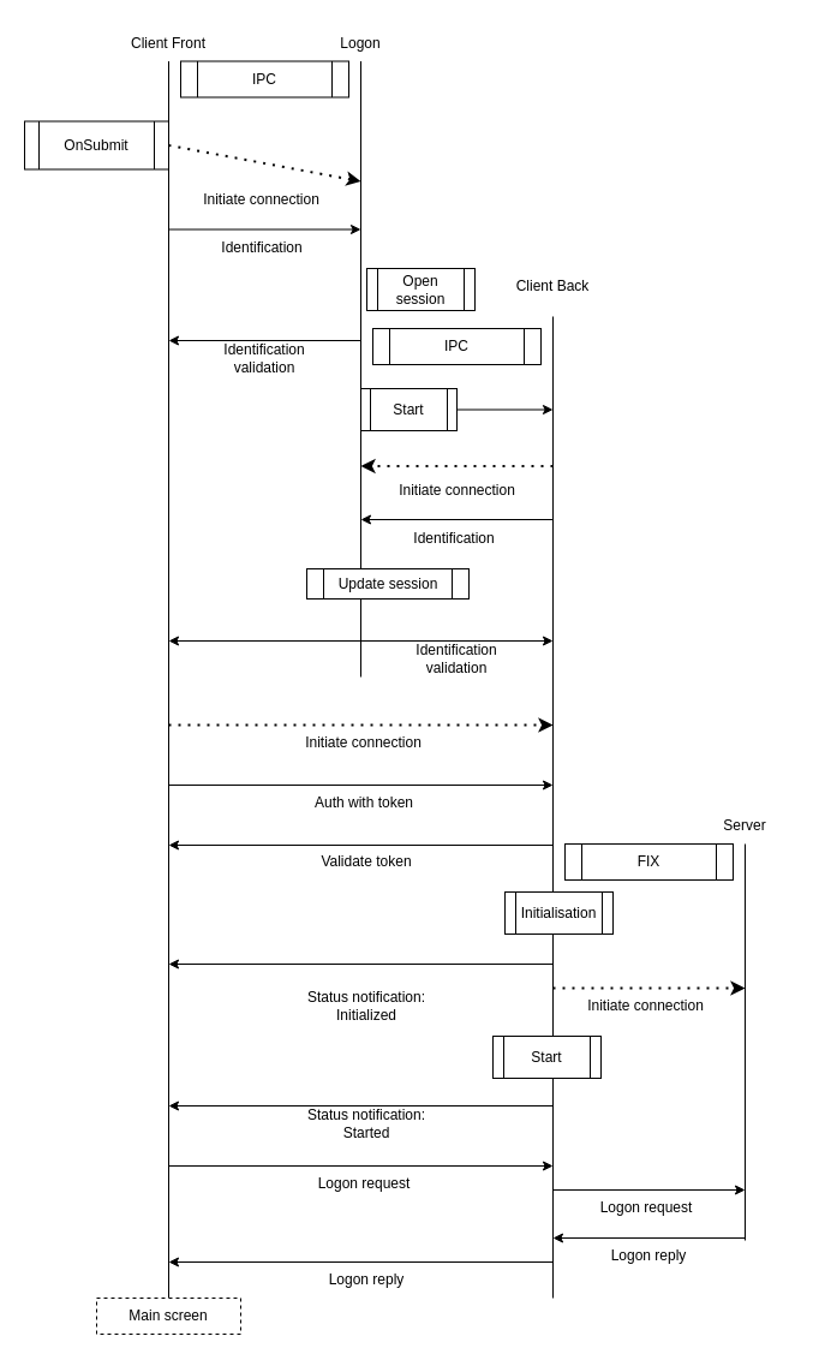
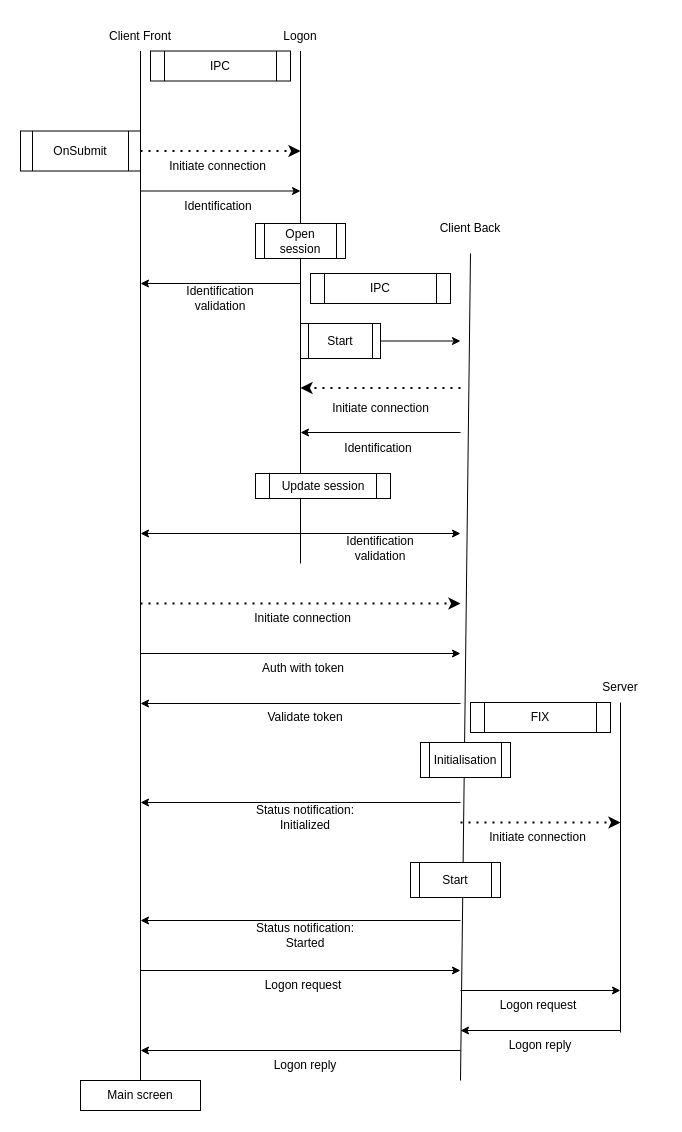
- <mxCell id="9" value="OnSubmit" style="shape=process;whiteSpace=wrap;html=1;backgroundOutline=1;" parent="1" vertex="1"><mxGeometry x="20" y="100.5" width="120" height="40" as="geometry" /></mxCell>
+ <mxCell id="9" value="OnSubmit" style="shape=process;whiteSpace=wrap;html=1;backgroundOutline=1;" parent="1" vertex="1"><mxGeometry x="20" y="130.5" width="120" height="40" as="geometry" /></mxCell>
- <mxCell id="15" value="Client Back" style="text;strokeColor=none;fillColor=none;align=center;verticalAlign=middle;spacingLeft=4;spacingRight=4;overflow=hidden;points=[[0,0.5],[1,0.5]];portConstraint=eastwest;rotatable=0;whiteSpace=wrap;html=1;" parent="1" vertex="1"><mxGeometry x="420" y="223" width="80" height="30" as="geometry" /></mxCell>
+ <mxCell id="15" value="Client Back" style="text;strokeColor=none;fillColor=none;align=center;verticalAlign=middle;spacingLeft=4;spacingRight=4;overflow=hidden;points=[[0,0.5],[1,0.5]];portConstraint=eastwest;rotatable=0;whiteSpace=wrap;html=1;" parent="1" vertex="1"><mxGeometry x="430" y="213" width="80" height="30" as="geometry" /></mxCell>
- <mxCell id="14" value="Open session" style="shape=process;whiteSpace=wrap;html=1;backgroundOutline=1;" parent="1" vertex="1"><mxGeometry x="305" y="223" width="90" height="35" as="geometry" /></mxCell>
+ <mxCell id="14" value="Open session" style="shape=process;whiteSpace=wrap;html=1;backgroundOutline=1;" parent="1" vertex="1"><mxGeometry x="255" y="223" width="90" height="35" as="geometry" /></mxCell>
- <mxCell id="29" value="Status notification:&lt;div&gt;Initialized&lt;/div&gt;" style="text;html=1;align=center;verticalAlign=middle;whiteSpace=wrap;rounded=0;" parent="1" vertex="1"><mxGeometry x="245" y="822" width="120" height="30" as="geometry" /></mxCell>
+ <mxCell id="29" value="Status notification:&lt;div&gt;Initialized&lt;/div&gt;" style="text;html=1;align=center;verticalAlign=middle;whiteSpace=wrap;rounded=0;" parent="1" vertex="1"><mxGeometry x="245" y="802" width="120" height="30" as="geometry" /></mxCell>
- <mxCell id="45" value="Main screen" style="rounded=0;whiteSpace=wrap;html=1;dashed=1;" parent="1" vertex="1"><mxGeometry x="80" y="1080" width="120" height="30" as="geometry" /></mxCell>
+ <mxCell id="45" value="Main screen" style="rounded=0;whiteSpace=wrap;html=1;" parent="1" vertex="1"><mxGeometry x="80" y="1080" width="120" height="30" as="geometry" /></mxCell>
